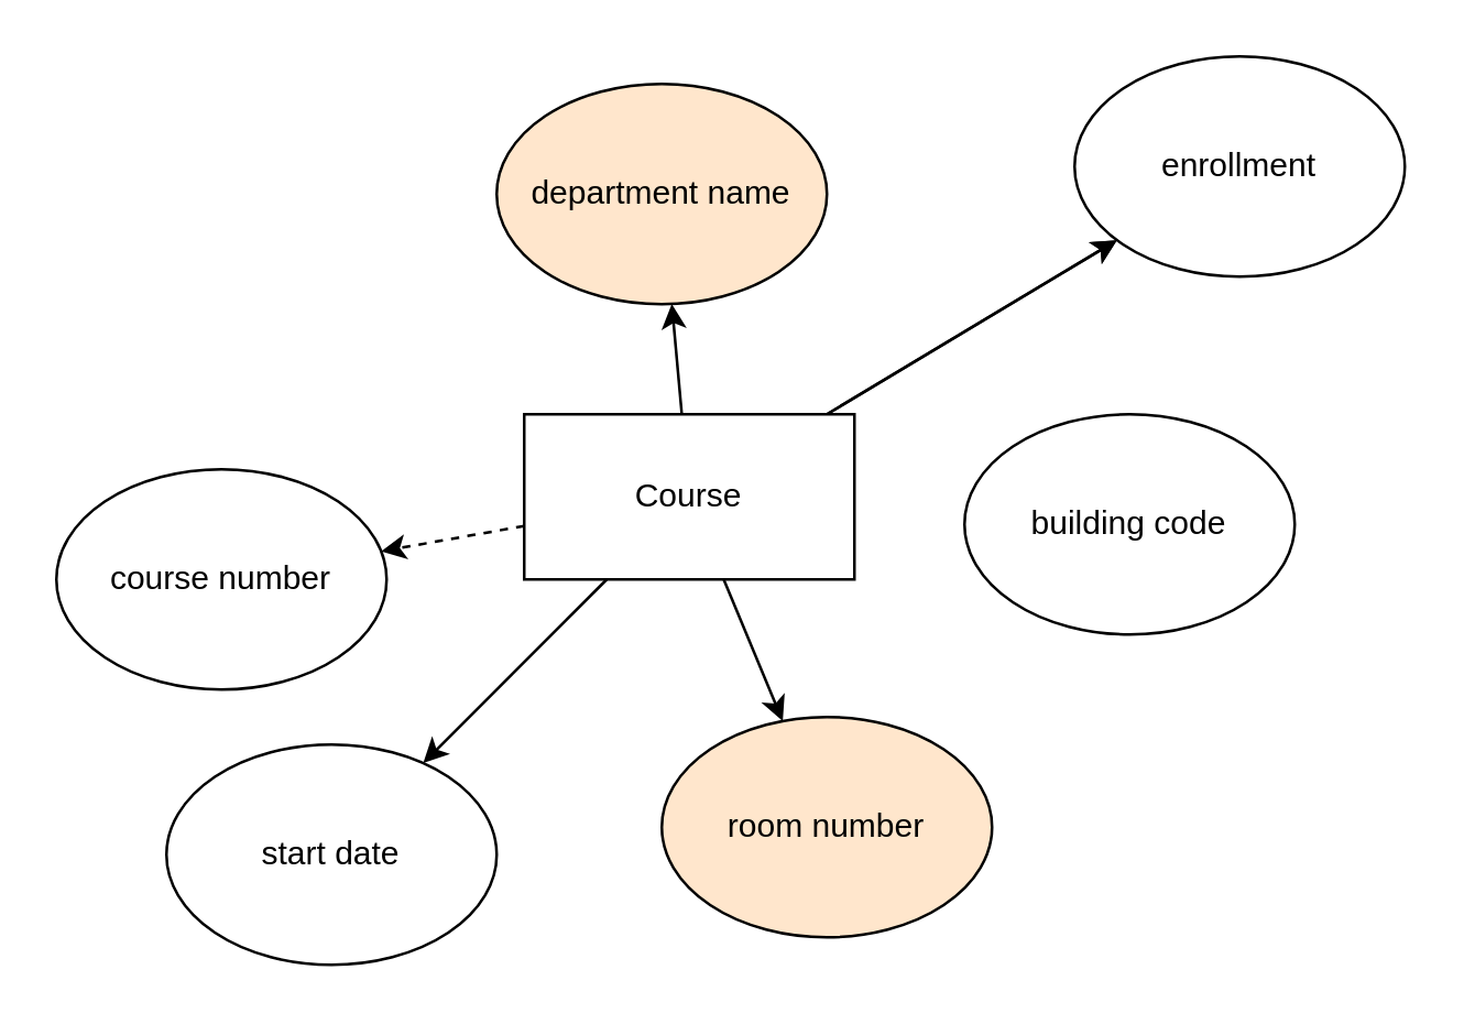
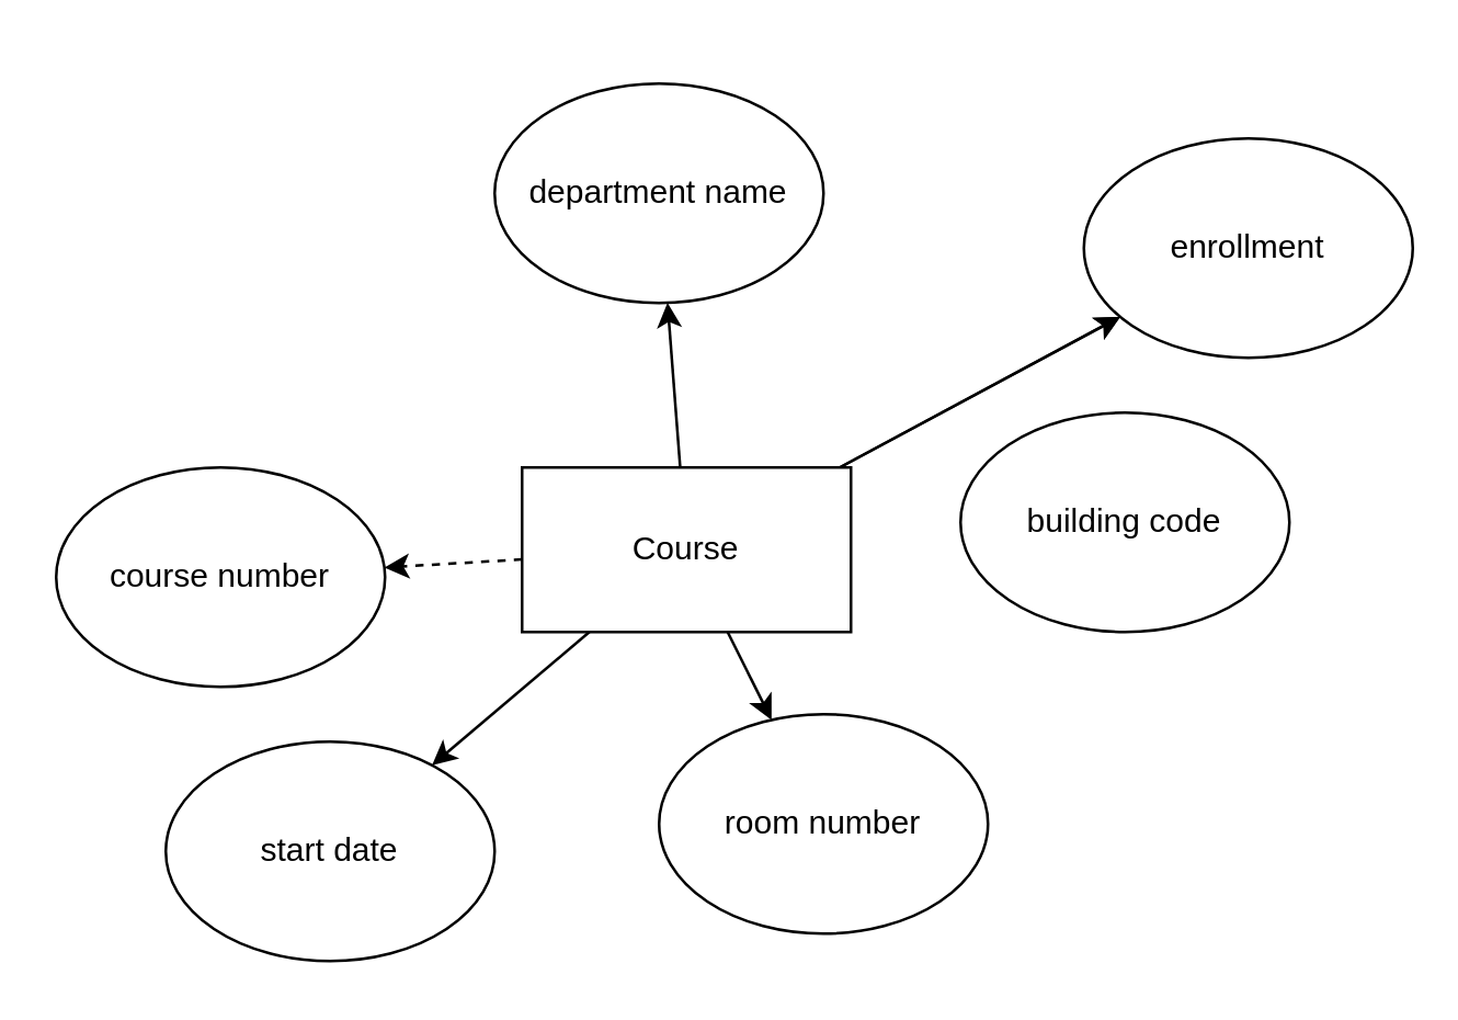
- <mxCell id="12" value="enrollment" style="ellipse;whiteSpace=wrap;html=1;" vertex="1" parent="1"><mxGeometry x="390" y="20" width="120" height="80" as="geometry" /></mxCell>
+ <mxCell id="12" value="enrollment" style="ellipse;whiteSpace=wrap;html=1;" vertex="1" parent="1"><mxGeometry x="395" y="50" width="120" height="80" as="geometry" /></mxCell>
- <mxCell id="9" value="department name" style="ellipse;whiteSpace=wrap;html=1;fillColor=#ffe6cc;" vertex="1" parent="1"><mxGeometry x="180" y="30" width="120" height="80" as="geometry" /></mxCell>
+ <mxCell id="9" value="department name" style="ellipse;whiteSpace=wrap;html=1;" vertex="1" parent="1"><mxGeometry x="180" y="30" width="120" height="80" as="geometry" /></mxCell>
- <mxCell id="8" value="Course" style="rounded=0;whiteSpace=wrap;html=1;" vertex="1" parent="1"><mxGeometry x="190" y="150" width="120" height="60" as="geometry" /></mxCell>
+ <mxCell id="8" value="Course" style="rounded=0;whiteSpace=wrap;html=1;" vertex="1" parent="1"><mxGeometry x="190" y="170" width="120" height="60" as="geometry" /></mxCell>
- <mxCell id="14" value="room number" style="ellipse;whiteSpace=wrap;html=1;fillColor=#ffe6cc;" vertex="1" parent="1"><mxGeometry x="240" y="260" width="120" height="80" as="geometry" /></mxCell>
+ <mxCell id="14" value="room number" style="ellipse;whiteSpace=wrap;html=1;" vertex="1" parent="1"><mxGeometry x="240" y="260" width="120" height="80" as="geometry" /></mxCell>
